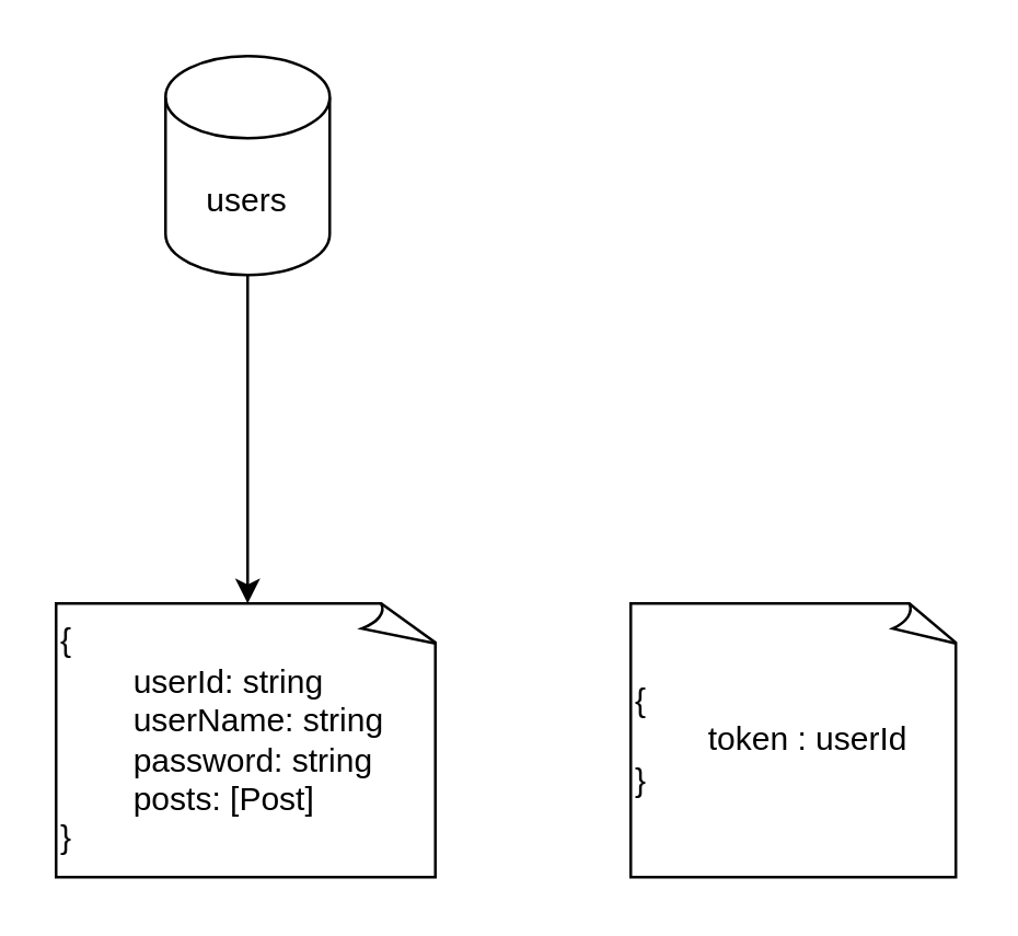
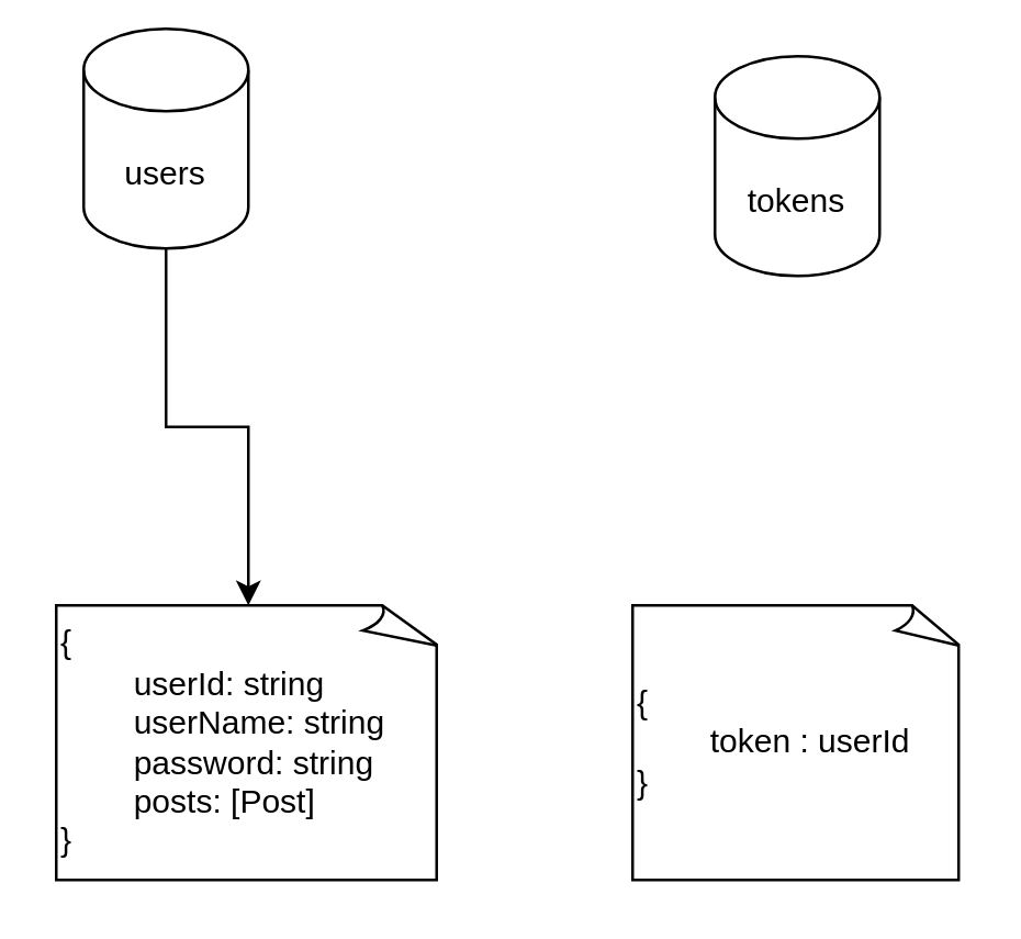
- <mxCell id="3" value="users" style="shape=cylinder3;whiteSpace=wrap;html=1;boundedLbl=1;backgroundOutline=1;size=15;" vertex="1" parent="1"><mxGeometry x="60" y="20" width="60" height="80" as="geometry" /></mxCell>
+ <mxCell id="3" value="users" style="shape=cylinder3;whiteSpace=wrap;html=1;boundedLbl=1;backgroundOutline=1;size=15;" vertex="1" parent="1"><mxGeometry x="30" y="10" width="60" height="80" as="geometry" /></mxCell>
+ <mxCell id="5" value="tokens" style="shape=cylinder3;whiteSpace=wrap;html=1;boundedLbl=1;backgroundOutline=1;size=15;" vertex="1" parent="1"><mxGeometry x="260" y="20" width="60" height="80" as="geometry" /></mxCell>
